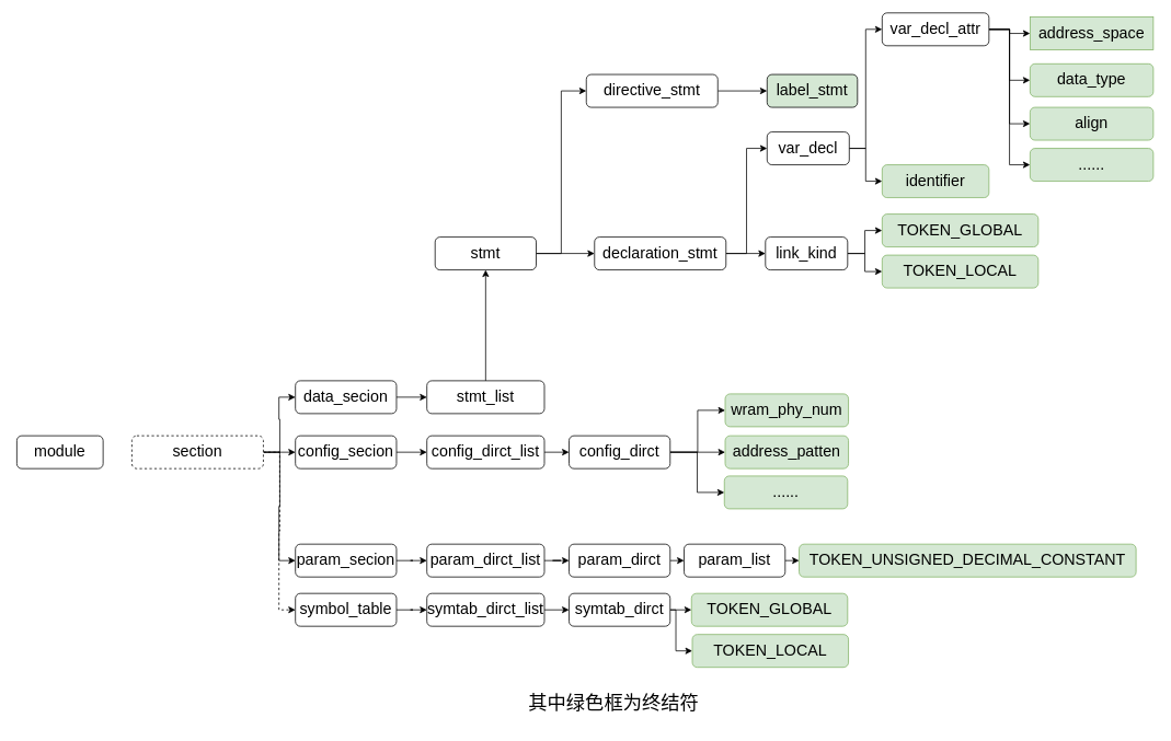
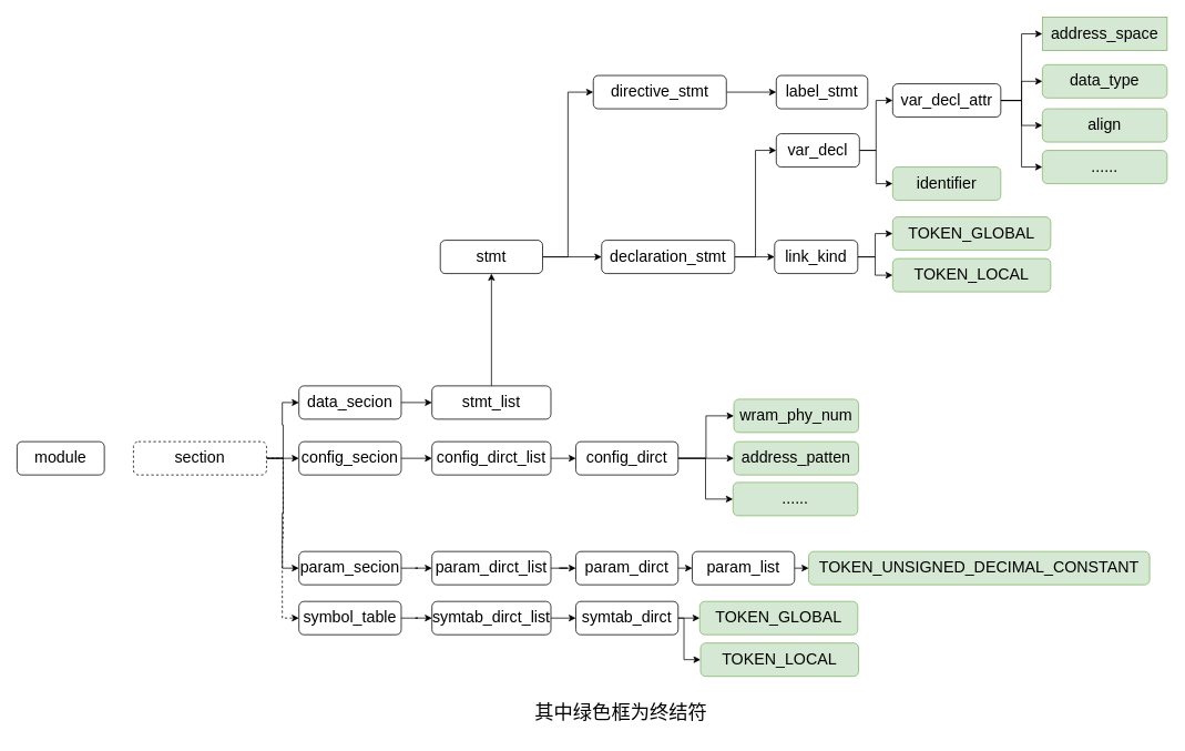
- <mxCell id="17" value="&lt;font style=&quot;font-size: 19px;&quot;&gt;var_decl_attr&lt;/font&gt;" style="rounded=1;whiteSpace=wrap;html=1;" parent="1" vertex="1"><mxGeometry x="1073" y="15" width="130" height="40" as="geometry" /></mxCell>
+ <mxCell id="17" value="&lt;font style=&quot;font-size: 19px;&quot;&gt;var_decl_attr&lt;/font&gt;" style="rounded=1;whiteSpace=wrap;html=1;" parent="1" vertex="1"><mxGeometry x="1073" y="100" width="130" height="40" as="geometry" /></mxCell>
- <mxCell id="9" value="&lt;font style=&quot;font-size: 19px;&quot;&gt;label_stmt&lt;/font&gt;" style="rounded=1;whiteSpace=wrap;html=1;fillColor=#d5e8d4;" parent="1" vertex="1"><mxGeometry x="933" y="90" width="110" height="40" as="geometry" /></mxCell>
+ <mxCell id="9" value="&lt;font style=&quot;font-size: 19px;&quot;&gt;label_stmt&lt;/font&gt;" style="rounded=1;whiteSpace=wrap;html=1;" parent="1" vertex="1"><mxGeometry x="933" y="90" width="110" height="40" as="geometry" /></mxCell>
